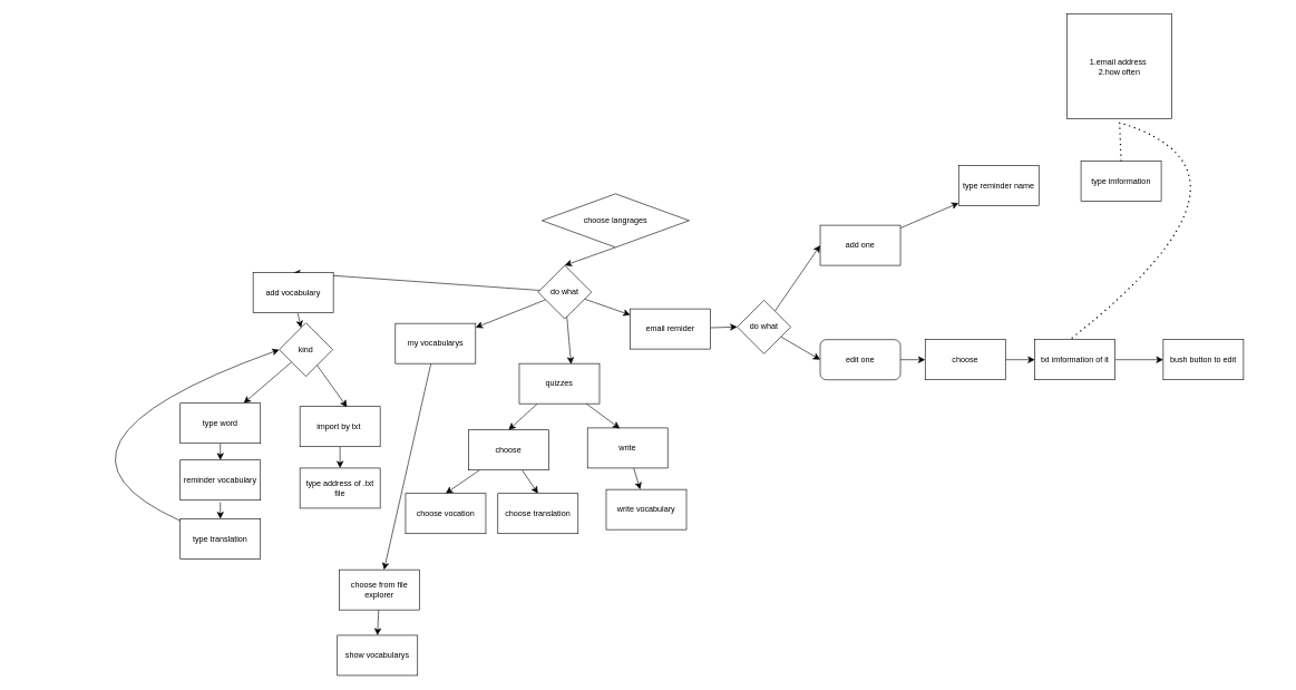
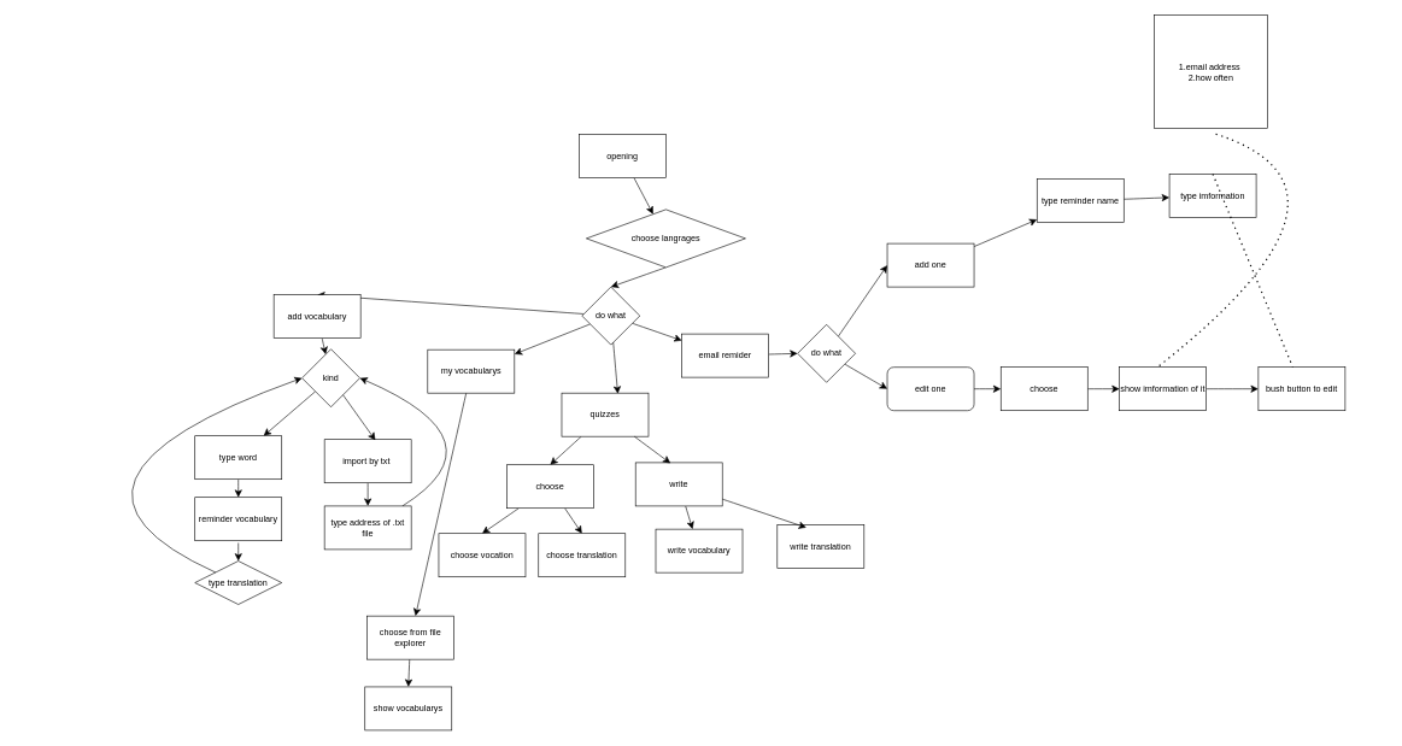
- <mxCell id="55" value="" style="endArrow=none;dashed=1;html=1;dashPattern=1 3;strokeWidth=2;rounded=0;fontSize=12;startSize=8;endSize=8;curved=1;exitX=0.5;exitY=0;exitDx=0;exitDy=0;entryX=0.5;entryY=1;entryDx=0;entryDy=0;" parent="1" source="53" target="54" edge="1"><mxGeometry width="50" height="50" relative="1" as="geometry"><mxPoint x="1744" y="389" as="sourcePoint" /><mxPoint x="1794" y="339" as="targetPoint" /></mxGeometry></mxCell>
+ <mxCell id="55" value="" style="endArrow=none;dashed=1;html=1;dashPattern=1 3;strokeWidth=2;rounded=0;fontSize=12;startSize=8;endSize=8;curved=1;exitX=0.5;exitY=0;exitDx=0;exitDy=0;" parent="1" source="53" target="56" edge="1"><mxGeometry width="50" height="50" relative="1" as="geometry"><mxPoint x="1744" y="389" as="sourcePoint" /><mxPoint x="1794" y="339" as="targetPoint" /></mxGeometry></mxCell>
+ <mxCell id="3" value="opening" style="rounded=0;whiteSpace=wrap;html=1;" parent="1" vertex="1"><mxGeometry x="800" y="185" width="120" height="60" as="geometry" /></mxCell>
+ <mxCell id="2" style="edgeStyle=none;curved=1;rounded=0;orthogonalLoop=1;jettySize=auto;html=1;fontSize=12;startSize=8;endSize=8;" parent="1" source="3" target="28" edge="1"><mxGeometry relative="1" as="geometry" /></mxCell>
+ <mxCell id="51" value="" style="edgeStyle=none;curved=1;rounded=0;orthogonalLoop=1;jettySize=auto;html=1;fontSize=12;startSize=8;endSize=8;" parent="1" source="52" target="53" edge="1"><mxGeometry relative="1" as="geometry" /></mxCell>
- <mxCell id="50" value="txt imformation of it" style="rounded=0;whiteSpace=wrap;html=1;" parent="1" vertex="1"><mxGeometry x="1547" y="507" width="120" height="60" as="geometry" /></mxCell>
+ <mxCell id="50" value="show imformation of it" style="rounded=0;whiteSpace=wrap;html=1;" parent="1" vertex="1"><mxGeometry x="1547" y="507" width="120" height="60" as="geometry" /></mxCell>
+ <mxCell id="58" style="edgeStyle=none;curved=1;rounded=0;orthogonalLoop=1;jettySize=auto;html=1;entryX=1;entryY=0.5;entryDx=0;entryDy=0;fontSize=12;startSize=8;endSize=8;" parent="1" source="59" target="13" edge="1"><mxGeometry relative="1" as="geometry"><Array as="points"><mxPoint x="699" y="609" /></Array></mxGeometry></mxCell>
+ <mxCell id="39" style="edgeStyle=none;curved=1;rounded=0;orthogonalLoop=1;jettySize=auto;html=1;entryX=0.334;entryY=0.063;entryDx=0;entryDy=0;entryPerimeter=0;fontSize=12;startSize=8;endSize=8;" parent="1" source="33" target="36" edge="1"><mxGeometry relative="1" as="geometry" /></mxCell>
+ <mxCell id="36" value="write translation" style="rounded=0;whiteSpace=wrap;html=1;" parent="1" vertex="1"><mxGeometry x="1074" y="725" width="120" height="60" as="geometry" /></mxCell>
- <mxCell id="19" value="type translation" style="rounded=0;whiteSpace=wrap;html=1;" parent="1" vertex="1"><mxGeometry x="269" y="775" width="120" height="60" as="geometry" /></mxCell>
+ <mxCell id="19" value="type translation" style="rhombus;whiteSpace=wrap;html=1;" parent="1" vertex="1"><mxGeometry x="269" y="775" width="120" height="60" as="geometry" /></mxCell>
